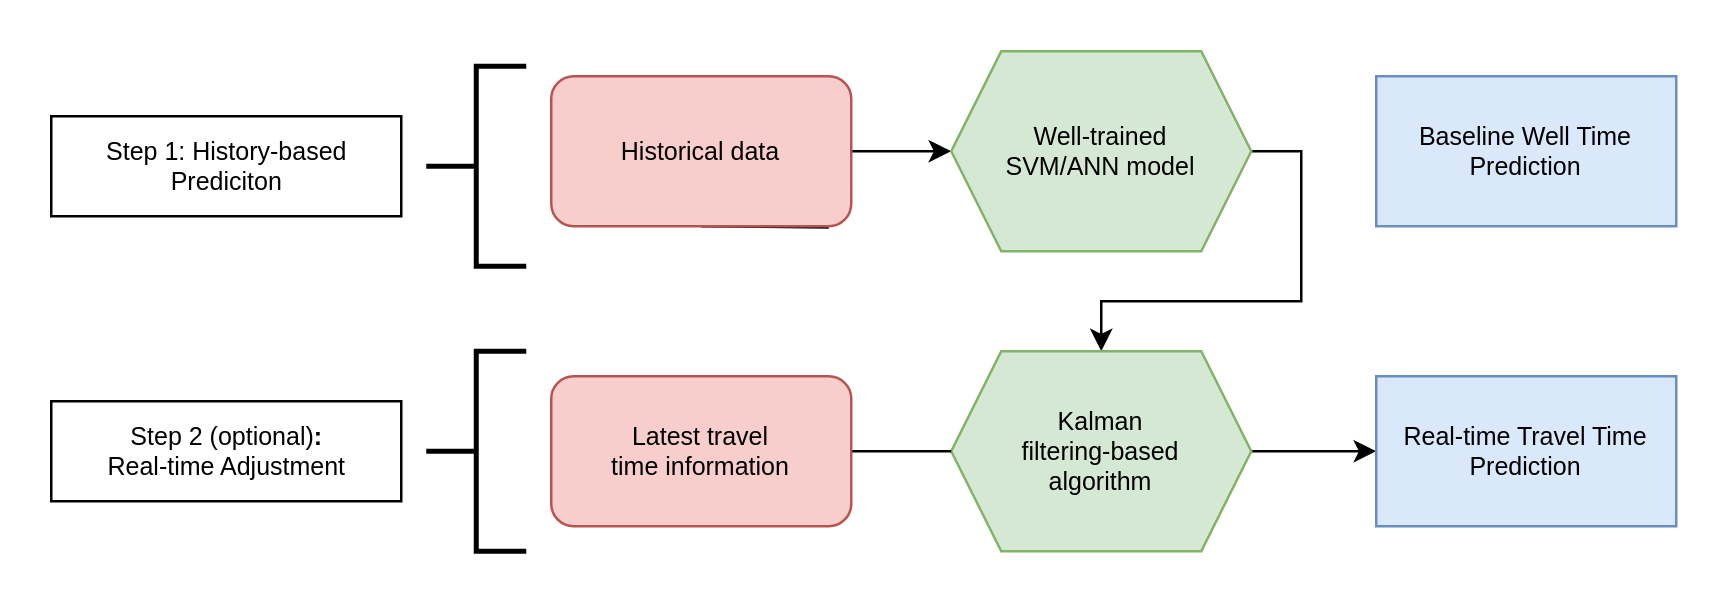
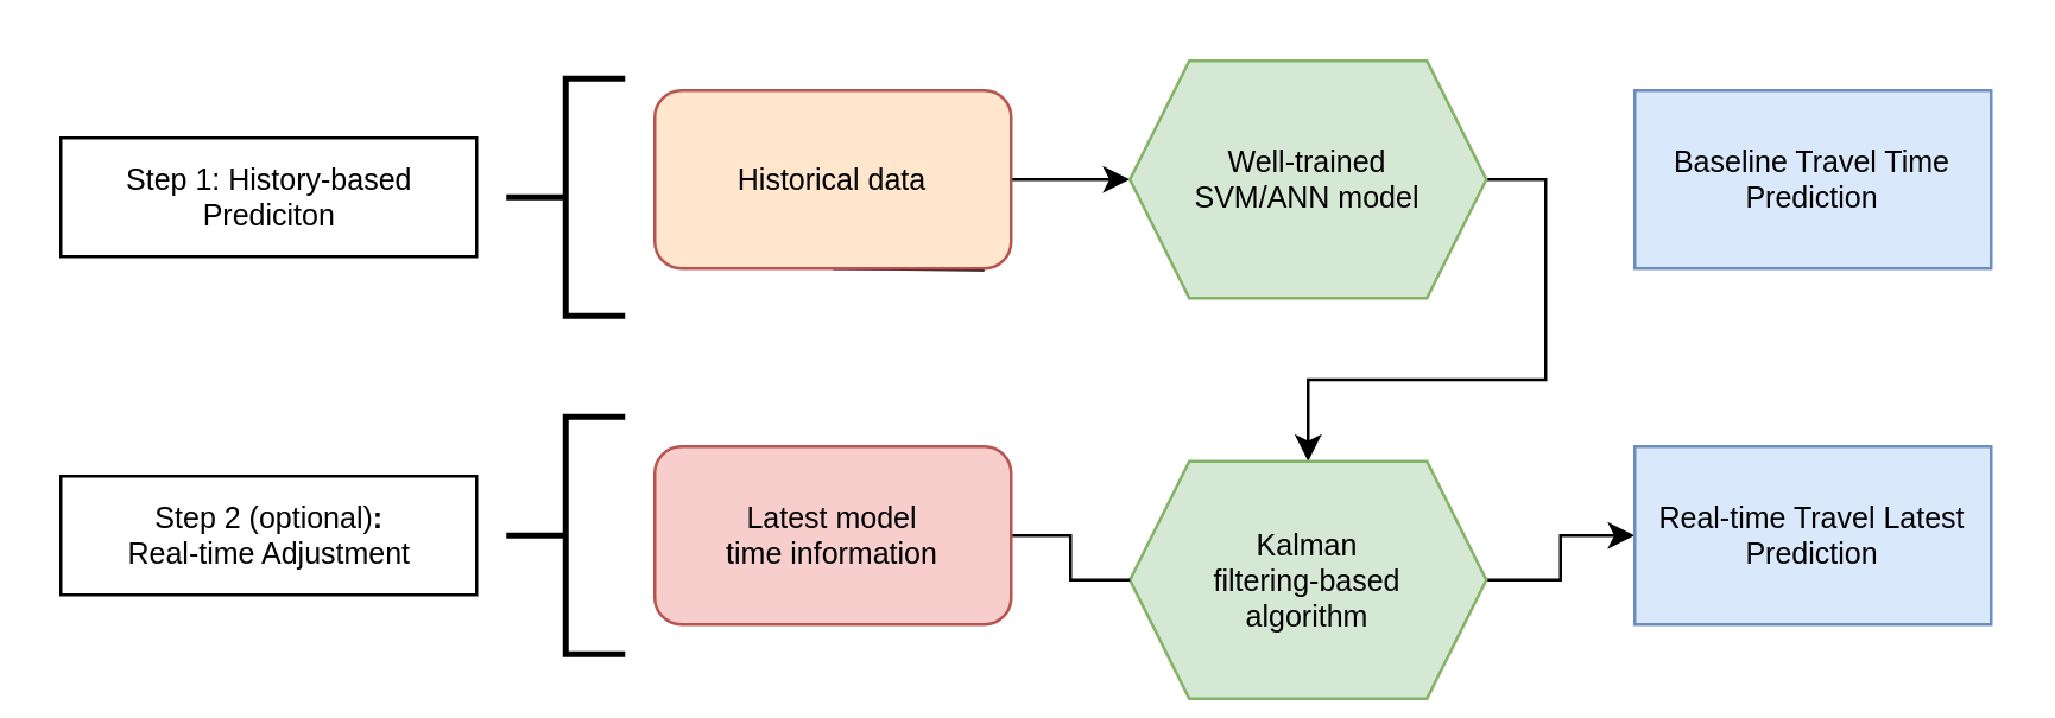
- <mxCell id="11" value="&lt;span style=&quot;font-size: 10px;&quot;&gt;Historical data&lt;/span&gt;" style="rounded=1;whiteSpace=wrap;html=1;fillColor=#f8cecc;strokeColor=#b85450;fontSize=10;" parent="1" vertex="1"><mxGeometry x="220" y="30" width="120" height="60" as="geometry" /></mxCell>
+ <mxCell id="11" value="&lt;span style=&quot;font-size: 10px;&quot;&gt;Historical data&lt;/span&gt;" style="rounded=1;whiteSpace=wrap;html=1;fillColor=#ffe6cc;strokeColor=#b85450;fontSize=10;" parent="1" vertex="1"><mxGeometry x="220" y="30" width="120" height="60" as="geometry" /></mxCell>
- <mxCell id="5" value="Baseline Well Time Prediction" style="rounded=0;whiteSpace=wrap;html=1;fillColor=#dae8fc;strokeColor=#6c8ebf;fontSize=10;" parent="1" vertex="1"><mxGeometry x="550" y="30" width="120" height="60" as="geometry" /></mxCell>
+ <mxCell id="5" value="Baseline Travel Time Prediction" style="rounded=0;whiteSpace=wrap;html=1;fillColor=#dae8fc;strokeColor=#6c8ebf;fontSize=10;" parent="1" vertex="1"><mxGeometry x="550" y="30" width="120" height="60" as="geometry" /></mxCell>
- <mxCell id="10" value="Latest travel&lt;br style=&quot;font-size: 10px;&quot;&gt;time information" style="rounded=1;whiteSpace=wrap;html=1;fillColor=#f8cecc;strokeColor=#b85450;fontSize=10;" parent="1" vertex="1"><mxGeometry x="220" y="150" width="120" height="60" as="geometry" /></mxCell>
+ <mxCell id="10" value="Latest model&lt;br style=&quot;font-size: 10px;&quot;&gt;time information" style="rounded=1;whiteSpace=wrap;html=1;fillColor=#f8cecc;strokeColor=#b85450;fontSize=10;" parent="1" vertex="1"><mxGeometry x="220" y="150" width="120" height="60" as="geometry" /></mxCell>
- <mxCell id="7" value="Kalman &lt;br style=&quot;font-size: 10px;&quot;&gt;filtering-based &lt;br style=&quot;font-size: 10px;&quot;&gt;algorithm" style="shape=hexagon;perimeter=hexagonPerimeter2;whiteSpace=wrap;html=1;fixedSize=1;fillColor=#d5e8d4;strokeColor=#82b366;fontSize=10;" parent="1" vertex="1"><mxGeometry x="380" y="140" width="120" height="80" as="geometry" /></mxCell>
+ <mxCell id="7" value="Kalman &lt;br style=&quot;font-size: 10px;&quot;&gt;filtering-based &lt;br style=&quot;font-size: 10px;&quot;&gt;algorithm" style="shape=hexagon;perimeter=hexagonPerimeter2;whiteSpace=wrap;html=1;fixedSize=1;fillColor=#d5e8d4;strokeColor=#82b366;fontSize=10;" parent="1" vertex="1"><mxGeometry x="380" y="155" width="120" height="80" as="geometry" /></mxCell>
- <mxCell id="8" value="Real-time Travel Time Prediction" style="rounded=0;whiteSpace=wrap;html=1;fillColor=#dae8fc;strokeColor=#6c8ebf;fontSize=10;" parent="1" vertex="1"><mxGeometry x="550" y="150" width="120" height="60" as="geometry" /></mxCell>
+ <mxCell id="8" value="Real-time Travel Latest Prediction" style="rounded=0;whiteSpace=wrap;html=1;fillColor=#dae8fc;strokeColor=#6c8ebf;fontSize=10;" parent="1" vertex="1"><mxGeometry x="550" y="150" width="120" height="60" as="geometry" /></mxCell>
